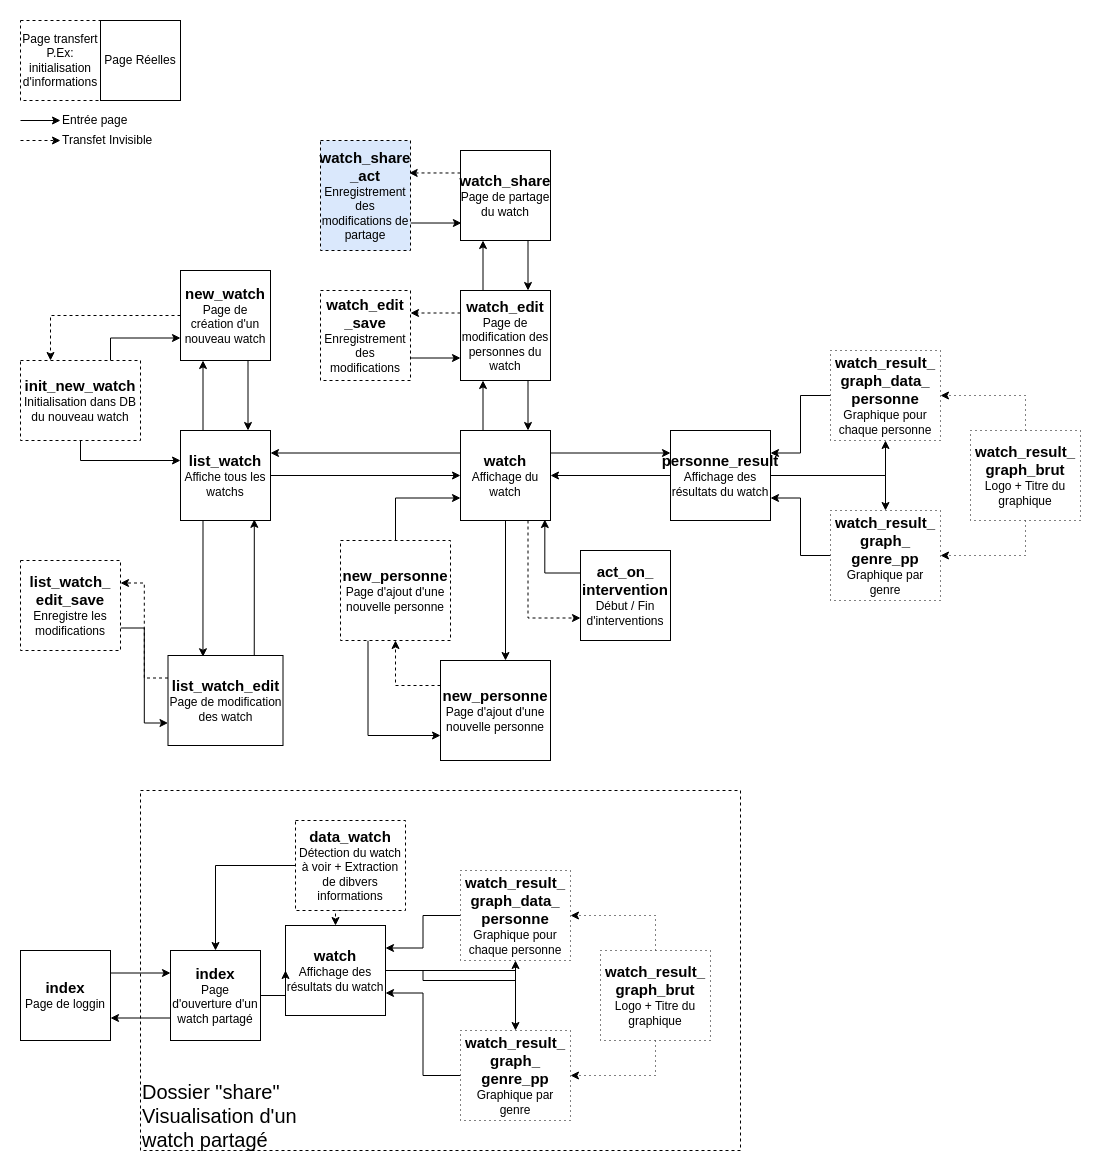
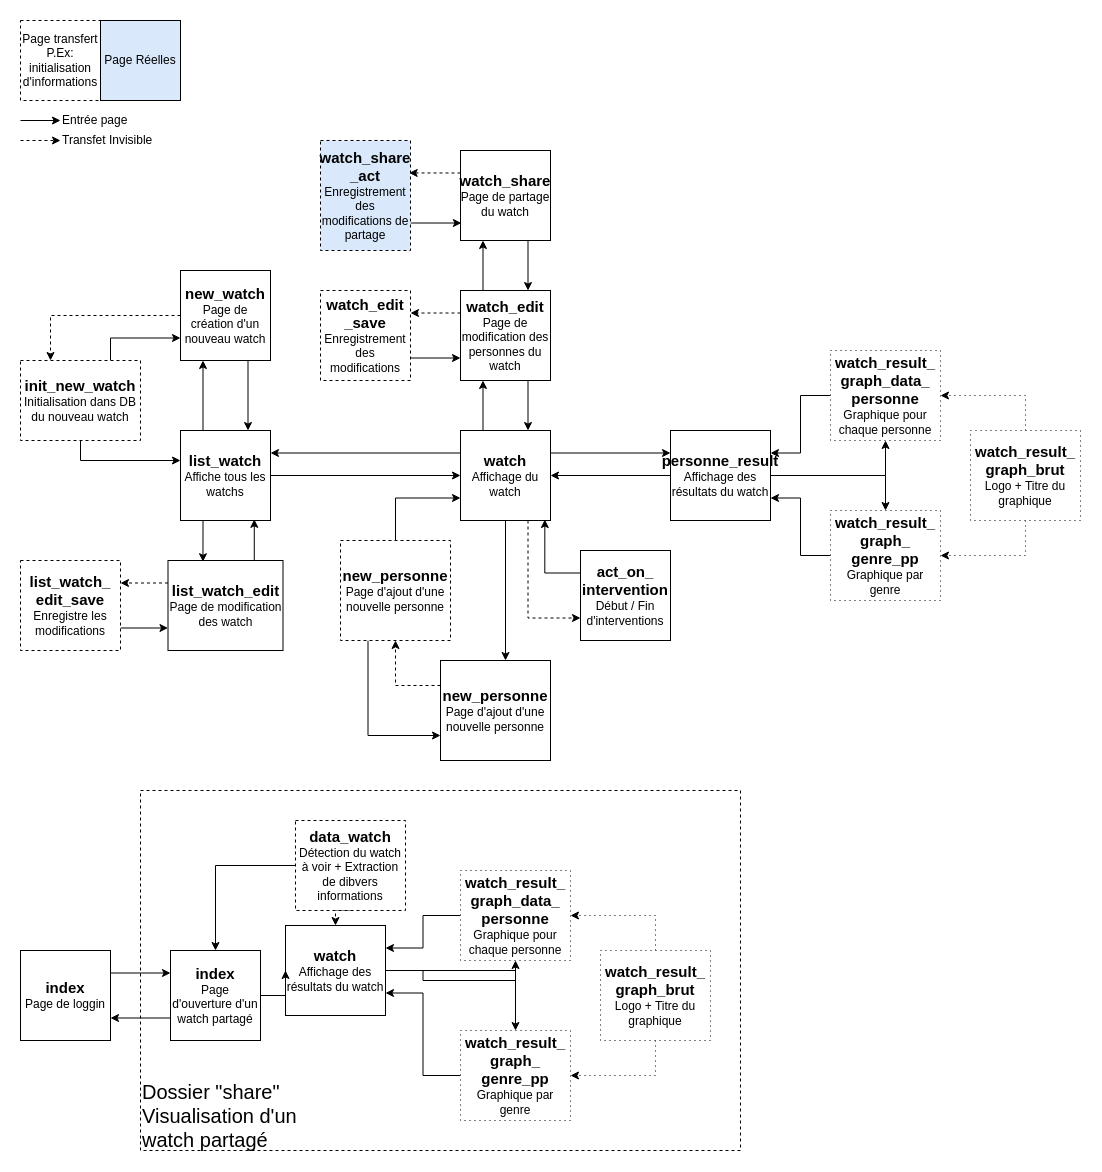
- <mxCell id="17" value="Page Réelles" style="whiteSpace=wrap;html=1;aspect=fixed;align=center;" vertex="1" parent="1"><mxGeometry x="100" y="20" width="80" height="80" as="geometry" /></mxCell>
+ <mxCell id="17" value="Page Réelles" style="whiteSpace=wrap;html=1;aspect=fixed;align=center;fillColor=#dae8fc;" vertex="1" parent="1"><mxGeometry x="100" y="20" width="80" height="80" as="geometry" /></mxCell>
- <mxCell id="20" value="&lt;font size=&quot;1&quot;&gt;&lt;b style=&quot;font-size: 15px&quot;&gt;list_watch_edit&lt;/b&gt;&lt;/font&gt;&lt;br&gt;Page de modification des watch" style="whiteSpace=wrap;html=1;" vertex="1" parent="1"><mxGeometry x="167.5" y="655" width="115" height="90" as="geometry" /></mxCell>
+ <mxCell id="20" value="&lt;font size=&quot;1&quot;&gt;&lt;b style=&quot;font-size: 15px&quot;&gt;list_watch_edit&lt;/b&gt;&lt;/font&gt;&lt;br&gt;Page de modification des watch" style="whiteSpace=wrap;html=1;" vertex="1" parent="1"><mxGeometry x="167.5" y="560" width="115" height="90" as="geometry" /></mxCell>
